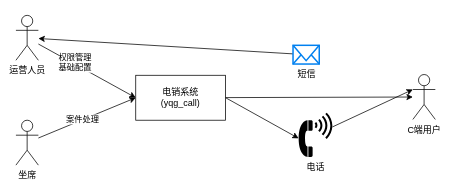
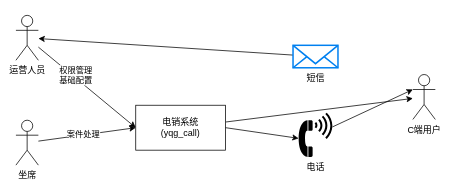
- <mxCell id="15" value="短信" style="html=1;verticalLabelPosition=bottom;align=center;labelBackgroundColor=#ffffff;verticalAlign=top;strokeWidth=2;strokeColor=#0080F0;shadow=0;dashed=0;shape=mxgraph.ios7.icons.mail;" parent="1" vertex="1"><mxGeometry x="390" y="60" width="35" height="25" as="geometry" /></mxCell>
+ <mxCell id="15" value="短信" style="html=1;verticalLabelPosition=bottom;align=center;labelBackgroundColor=#ffffff;verticalAlign=top;strokeWidth=2;strokeColor=#0080F0;shadow=0;dashed=0;shape=mxgraph.ios7.icons.mail;" parent="1" vertex="1"><mxGeometry x="390" y="60" width="60" height="30" as="geometry" /></mxCell>
- <mxCell id="6" value="电销系统&lt;br&gt;(yqg_call)" style="rounded=0;whiteSpace=wrap;html=1;" parent="1" vertex="1"><mxGeometry x="180" y="100" width="120" height="60" as="geometry" /></mxCell>
+ <mxCell id="6" value="电销系统&lt;br&gt;(yqg_call)" style="rounded=0;whiteSpace=wrap;html=1;" parent="1" vertex="1"><mxGeometry x="180" y="140" width="120" height="60" as="geometry" /></mxCell>
